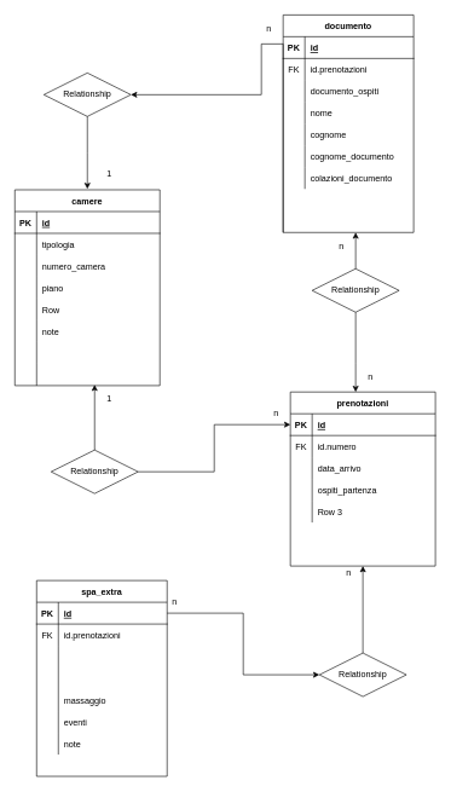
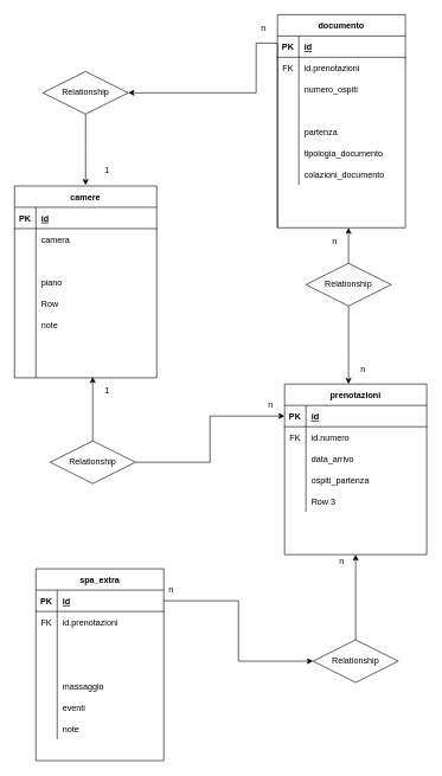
- <mxCell id="53" value="documento_ospiti" style="shape=partialRectangle;connectable=0;fillColor=none;top=0;left=0;bottom=0;right=0;align=left;spacingLeft=6;overflow=hidden;" vertex="1" parent="51"><mxGeometry x="30" width="150" height="30" as="geometry" /></mxCell>
+ <mxCell id="53" value="numero_ospiti" style="shape=partialRectangle;connectable=0;fillColor=none;top=0;left=0;bottom=0;right=0;align=left;spacingLeft=6;overflow=hidden;" vertex="1" parent="51"><mxGeometry x="30" width="150" height="30" as="geometry" /></mxCell>
- <mxCell id="56" value="nome" style="shape=partialRectangle;connectable=0;fillColor=none;top=0;left=0;bottom=0;right=0;align=left;spacingLeft=6;overflow=hidden;" vertex="1" parent="54"><mxGeometry x="30" width="150" height="30" as="geometry" /></mxCell>
- <mxCell id="59" value="cognome" style="shape=partialRectangle;connectable=0;fillColor=none;top=0;left=0;bottom=0;right=0;align=left;spacingLeft=6;overflow=hidden;" vertex="1" parent="57"><mxGeometry x="30" width="150" height="30" as="geometry" /></mxCell>
+ <mxCell id="59" value="partenza" style="shape=partialRectangle;connectable=0;fillColor=none;top=0;left=0;bottom=0;right=0;align=left;spacingLeft=6;overflow=hidden;" vertex="1" parent="57"><mxGeometry x="30" width="150" height="30" as="geometry" /></mxCell>
- <mxCell id="62" value="cognome_documento" style="shape=partialRectangle;connectable=0;fillColor=none;top=0;left=0;bottom=0;right=0;align=left;spacingLeft=6;overflow=hidden;" vertex="1" parent="60"><mxGeometry x="30" width="150" height="30" as="geometry" /></mxCell>
+ <mxCell id="62" value="tipologia_documento" style="shape=partialRectangle;connectable=0;fillColor=none;top=0;left=0;bottom=0;right=0;align=left;spacingLeft=6;overflow=hidden;" vertex="1" parent="60"><mxGeometry x="30" width="150" height="30" as="geometry" /></mxCell>
- <mxCell id="8" value="tipologia" style="shape=partialRectangle;connectable=0;fillColor=none;top=0;left=0;bottom=0;right=0;align=left;spacingLeft=6;overflow=hidden;" vertex="1" parent="6"><mxGeometry x="30" width="170" height="30" as="geometry" /></mxCell>
+ <mxCell id="8" value="camera" style="shape=partialRectangle;connectable=0;fillColor=none;top=0;left=0;bottom=0;right=0;align=left;spacingLeft=6;overflow=hidden;" vertex="1" parent="6"><mxGeometry x="30" width="170" height="30" as="geometry" /></mxCell>
- <mxCell id="11" value="numero_camera" style="shape=partialRectangle;connectable=0;fillColor=none;top=0;left=0;bottom=0;right=0;align=left;spacingLeft=6;overflow=hidden;" vertex="1" parent="9"><mxGeometry x="30" width="170" height="30" as="geometry" /></mxCell>
